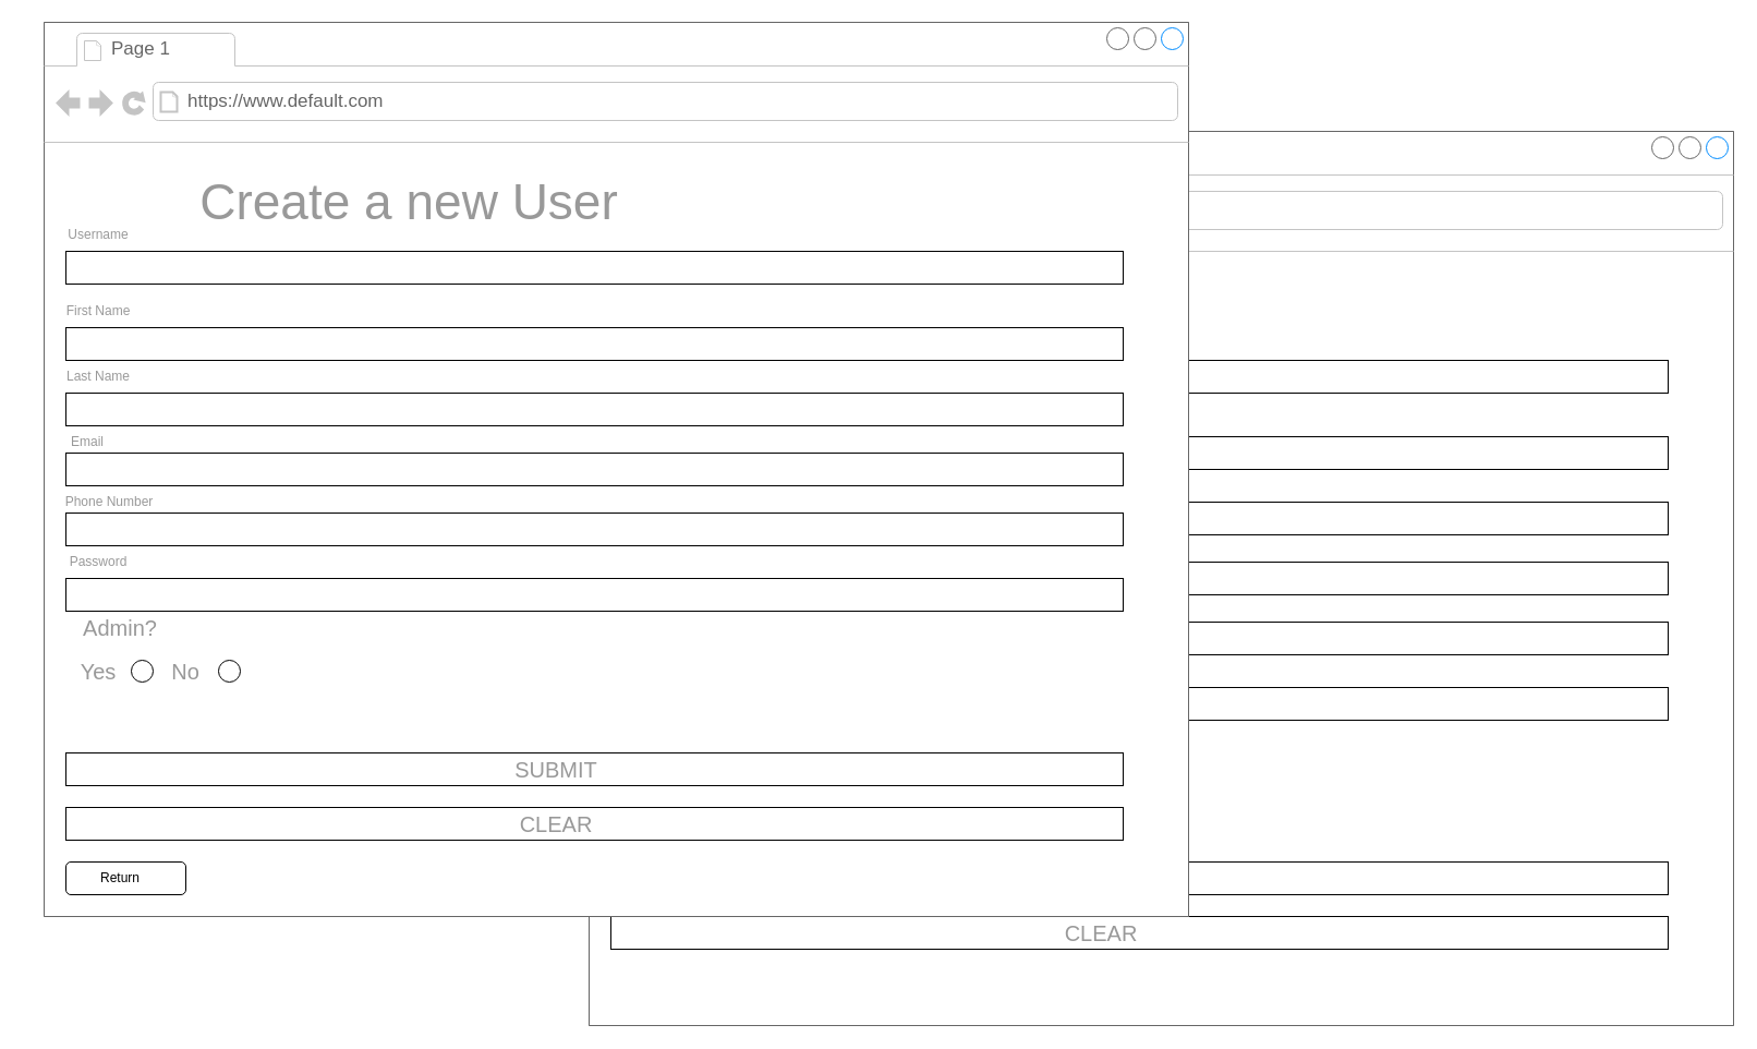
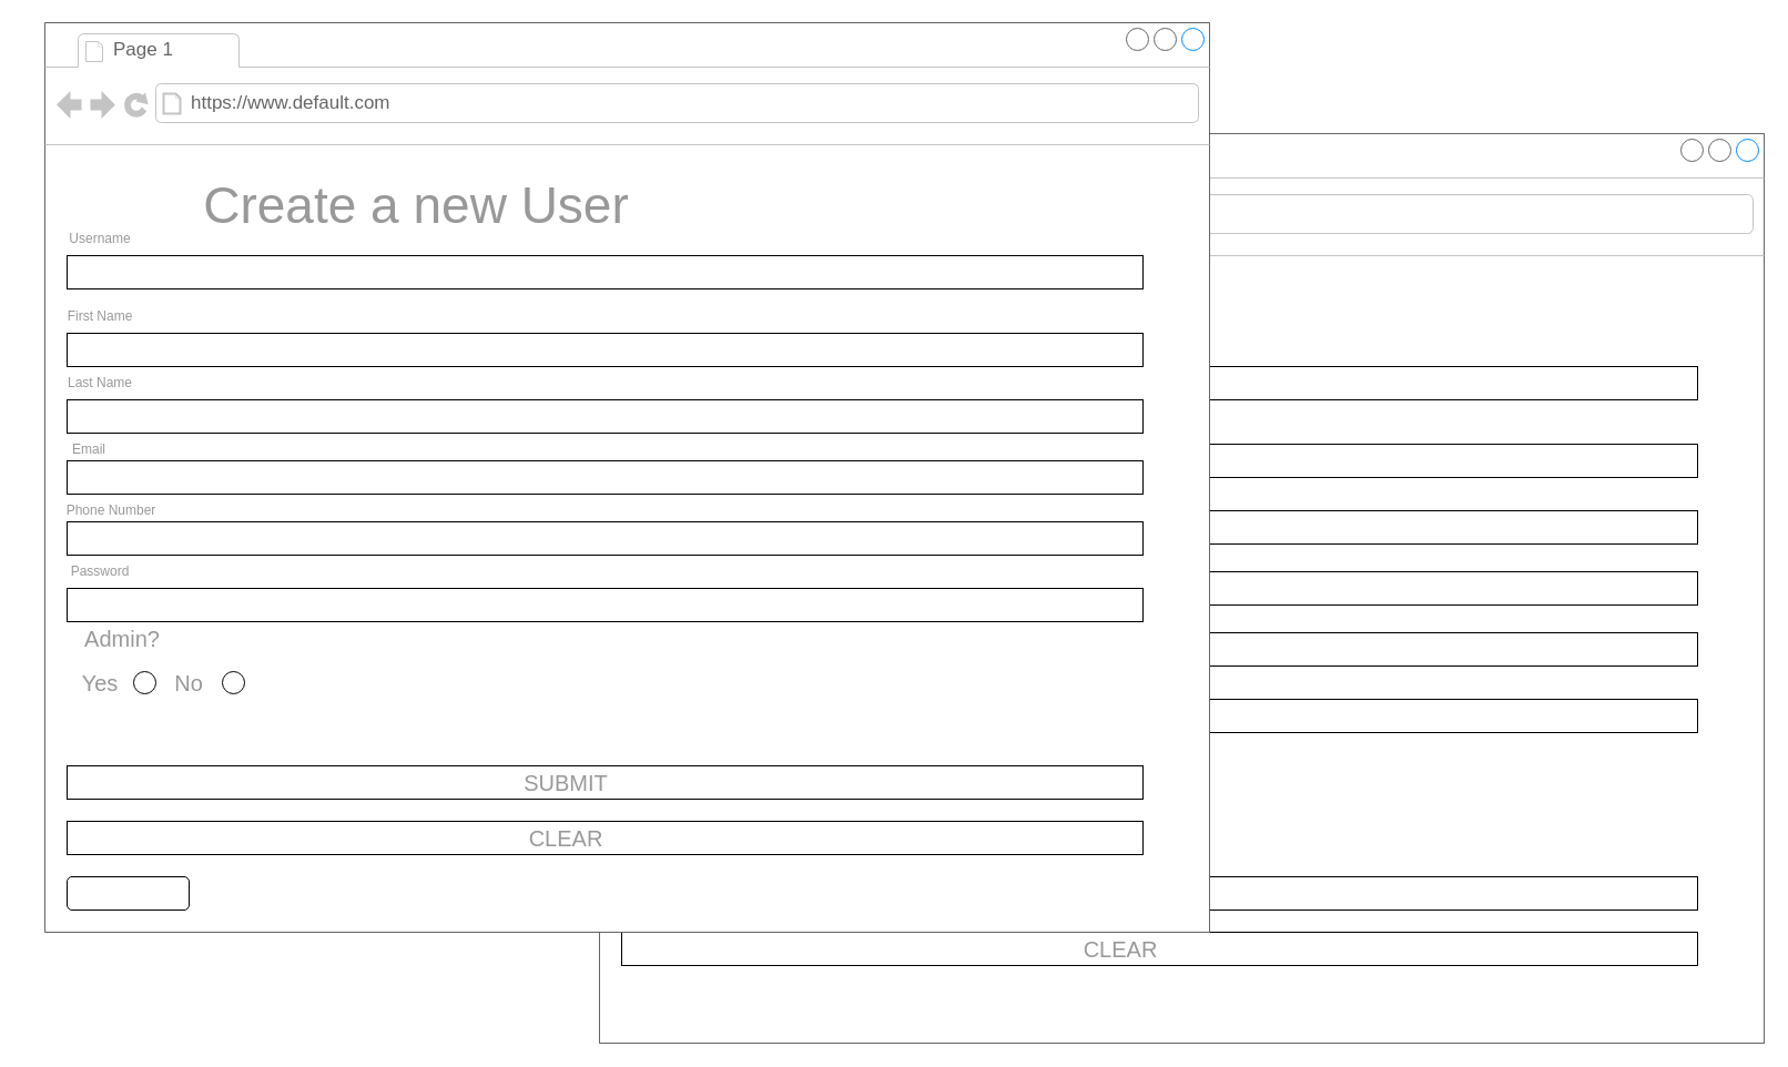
- <mxCell id="84" value="Return" style="text;html=1;strokeColor=none;fillColor=none;align=center;verticalAlign=middle;whiteSpace=wrap;rounded=0;" vertex="1" parent="58"><mxGeometry x="40" y="770" width="60" height="30" as="geometry" /></mxCell>
